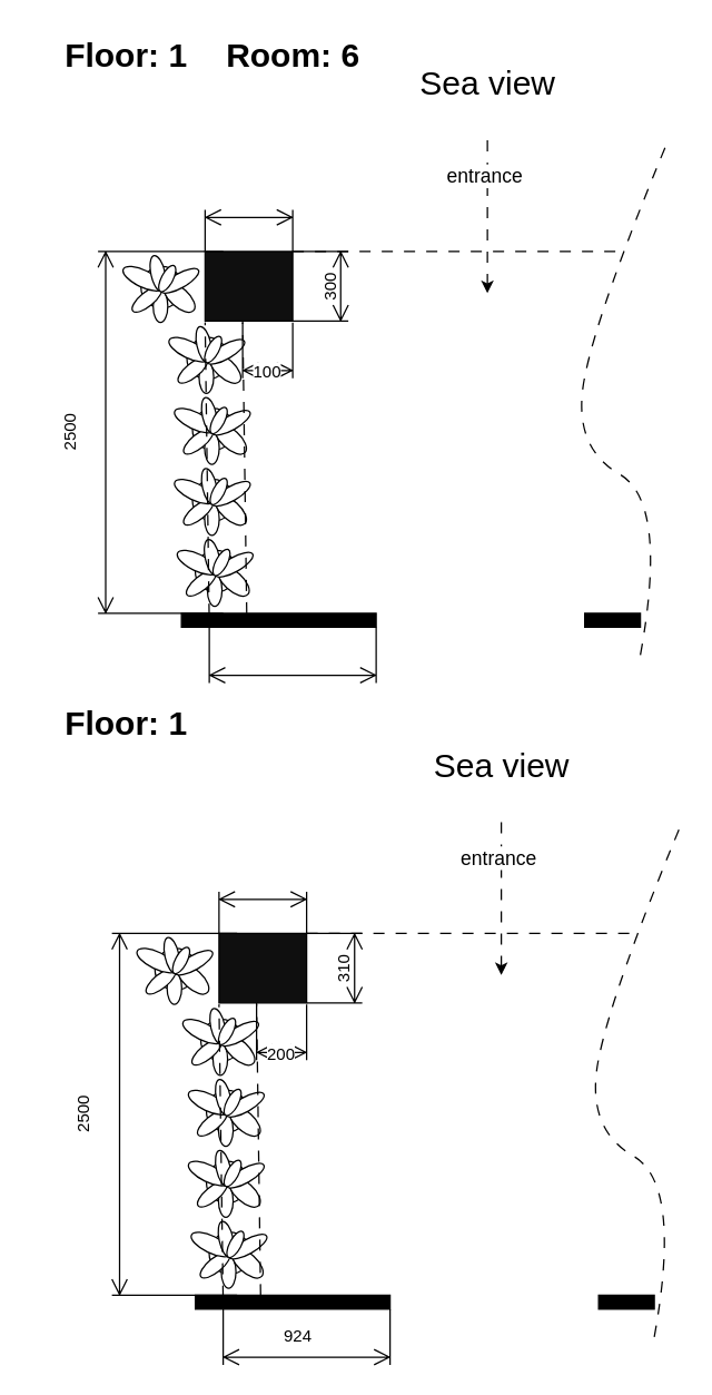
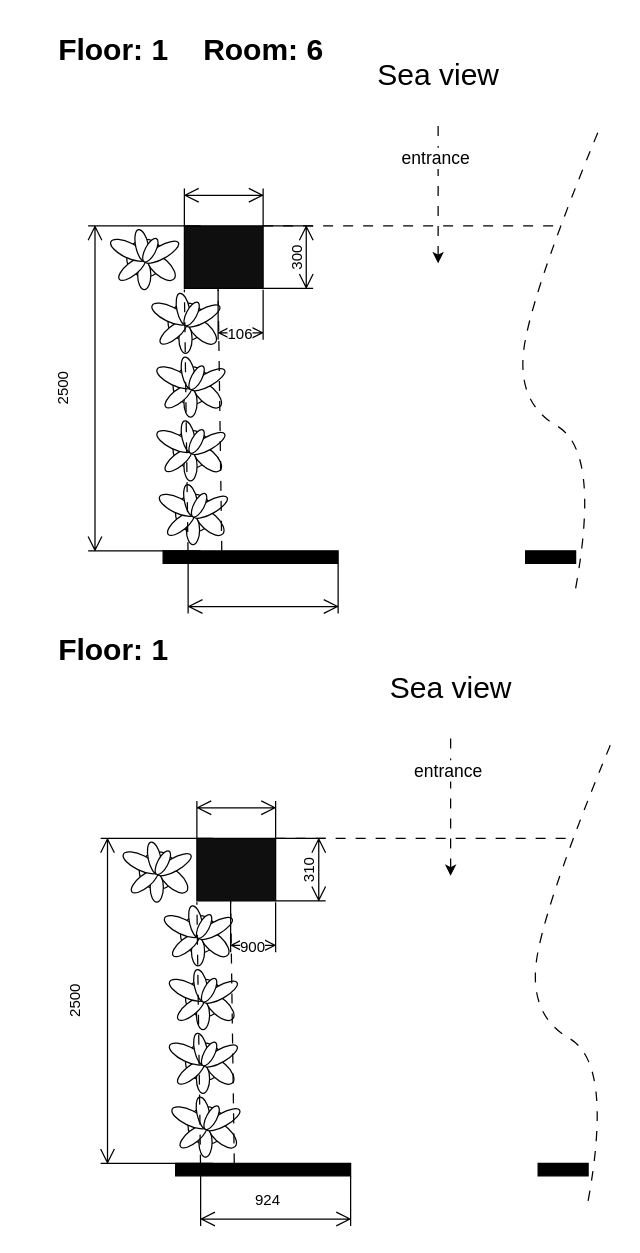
- <mxCell id="23" value="100" style="shape=dimension;whiteSpace=wrap;html=1;align=center;points=[];verticalAlign=bottom;spacingBottom=-5;labelBackgroundColor=#ffffff" vertex="1" parent="1"><mxGeometry x="174" y="231" width="36" height="40" as="geometry" /></mxCell>
+ <mxCell id="23" value="106" style="shape=dimension;whiteSpace=wrap;html=1;align=center;points=[];verticalAlign=bottom;spacingBottom=-5;labelBackgroundColor=#ffffff" vertex="1" parent="1"><mxGeometry x="174" y="231" width="36" height="40" as="geometry" /></mxCell>
- <mxCell id="46" value="200" style="shape=dimension;whiteSpace=wrap;html=1;align=center;points=[];verticalAlign=bottom;spacingBottom=-5;labelBackgroundColor=#ffffff" vertex="1" parent="1"><mxGeometry x="184" y="721" width="36" height="40" as="geometry" /></mxCell>
+ <mxCell id="46" value="900" style="shape=dimension;whiteSpace=wrap;html=1;align=center;points=[];verticalAlign=bottom;spacingBottom=-5;labelBackgroundColor=#ffffff" vertex="1" parent="1"><mxGeometry x="184" y="721" width="36" height="40" as="geometry" /></mxCell>
